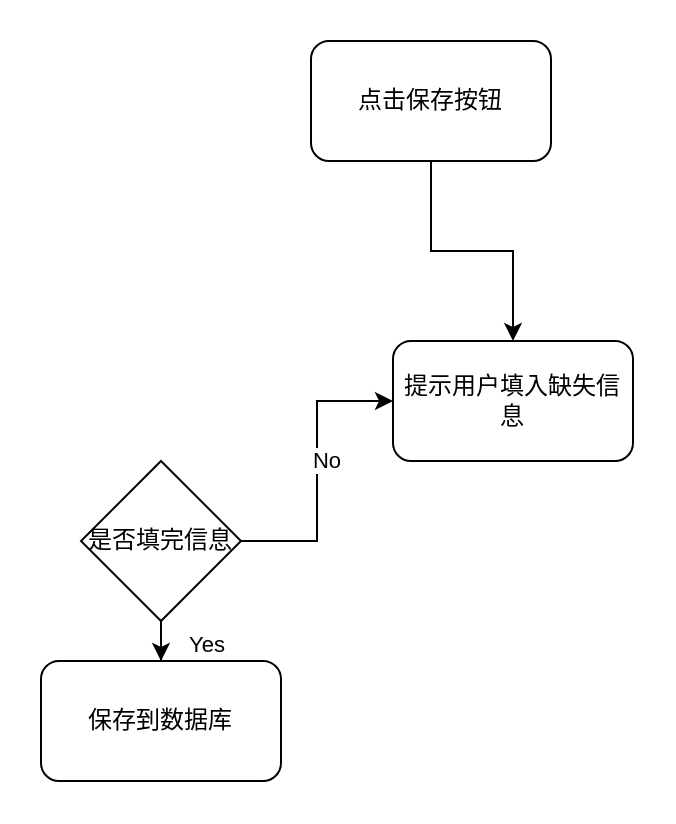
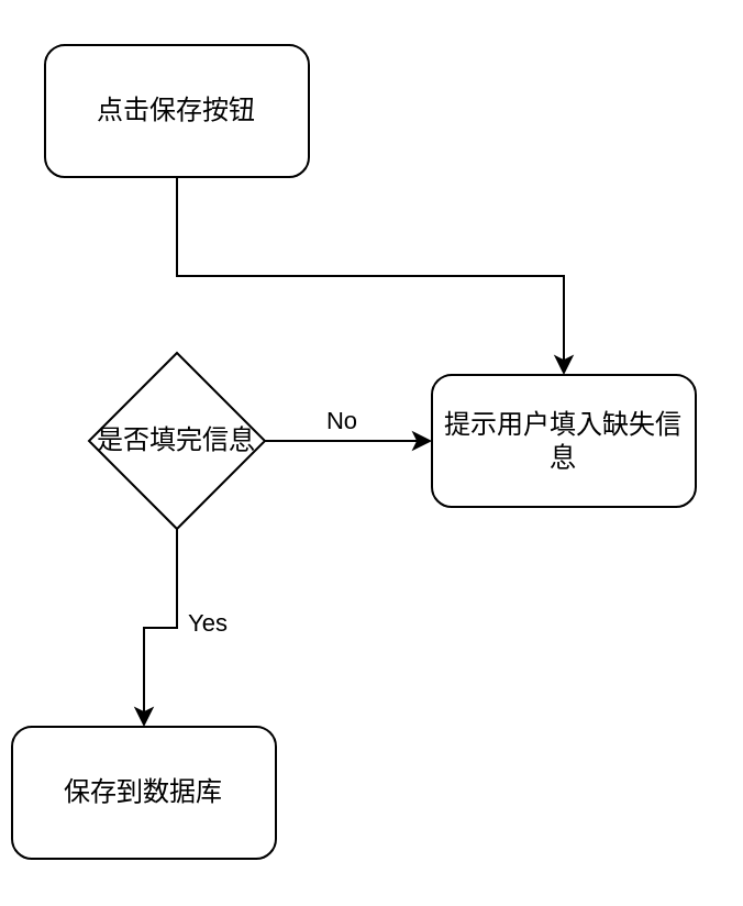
- <mxCell id="3" value="点击保存按钮" style="rounded=1;whiteSpace=wrap;html=1;" vertex="1" parent="1"><mxGeometry x="155" y="20" width="120" height="60" as="geometry" /></mxCell>
+ <mxCell id="3" value="点击保存按钮" style="rounded=1;whiteSpace=wrap;html=1;" vertex="1" parent="1"><mxGeometry x="20" y="20" width="120" height="60" as="geometry" /></mxCell>
- <mxCell id="8" value="是否填完信息" style="rhombus;whiteSpace=wrap;html=1;" vertex="1" parent="1"><mxGeometry x="40" y="230" width="80" height="80" as="geometry" /></mxCell>
+ <mxCell id="8" value="是否填完信息" style="rhombus;whiteSpace=wrap;html=1;" vertex="1" parent="1"><mxGeometry x="40" y="160" width="80" height="80" as="geometry" /></mxCell>
- <mxCell id="9" value="保存到数据库" style="rounded=1;whiteSpace=wrap;html=1;" vertex="1" parent="1"><mxGeometry x="20" y="330" width="120" height="60" as="geometry" /></mxCell>
+ <mxCell id="9" value="保存到数据库" style="rounded=1;whiteSpace=wrap;html=1;" vertex="1" parent="1"><mxGeometry x="5" y="330" width="120" height="60" as="geometry" /></mxCell>
